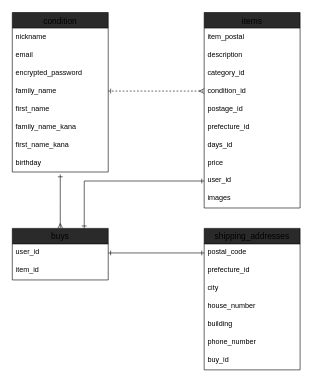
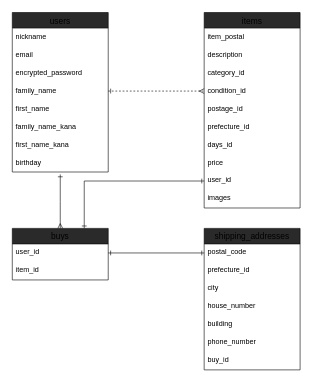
- <mxCell id="2" value="condition" style="swimlane;fontStyle=0;childLayout=stackLayout;horizontal=1;startSize=26;horizontalStack=0;resizeParent=1;resizeParentMax=0;resizeLast=0;collapsible=1;marginBottom=0;align=center;fontSize=14;fillColor=#2a2a2a;" parent="1" vertex="1"><mxGeometry x="20" y="20" width="160" height="266" as="geometry" /></mxCell>
+ <mxCell id="2" value="users" style="swimlane;fontStyle=0;childLayout=stackLayout;horizontal=1;startSize=26;horizontalStack=0;resizeParent=1;resizeParentMax=0;resizeLast=0;collapsible=1;marginBottom=0;align=center;fontSize=14;fillColor=#2a2a2a;" parent="1" vertex="1"><mxGeometry x="20" y="20" width="160" height="266" as="geometry" /></mxCell>
